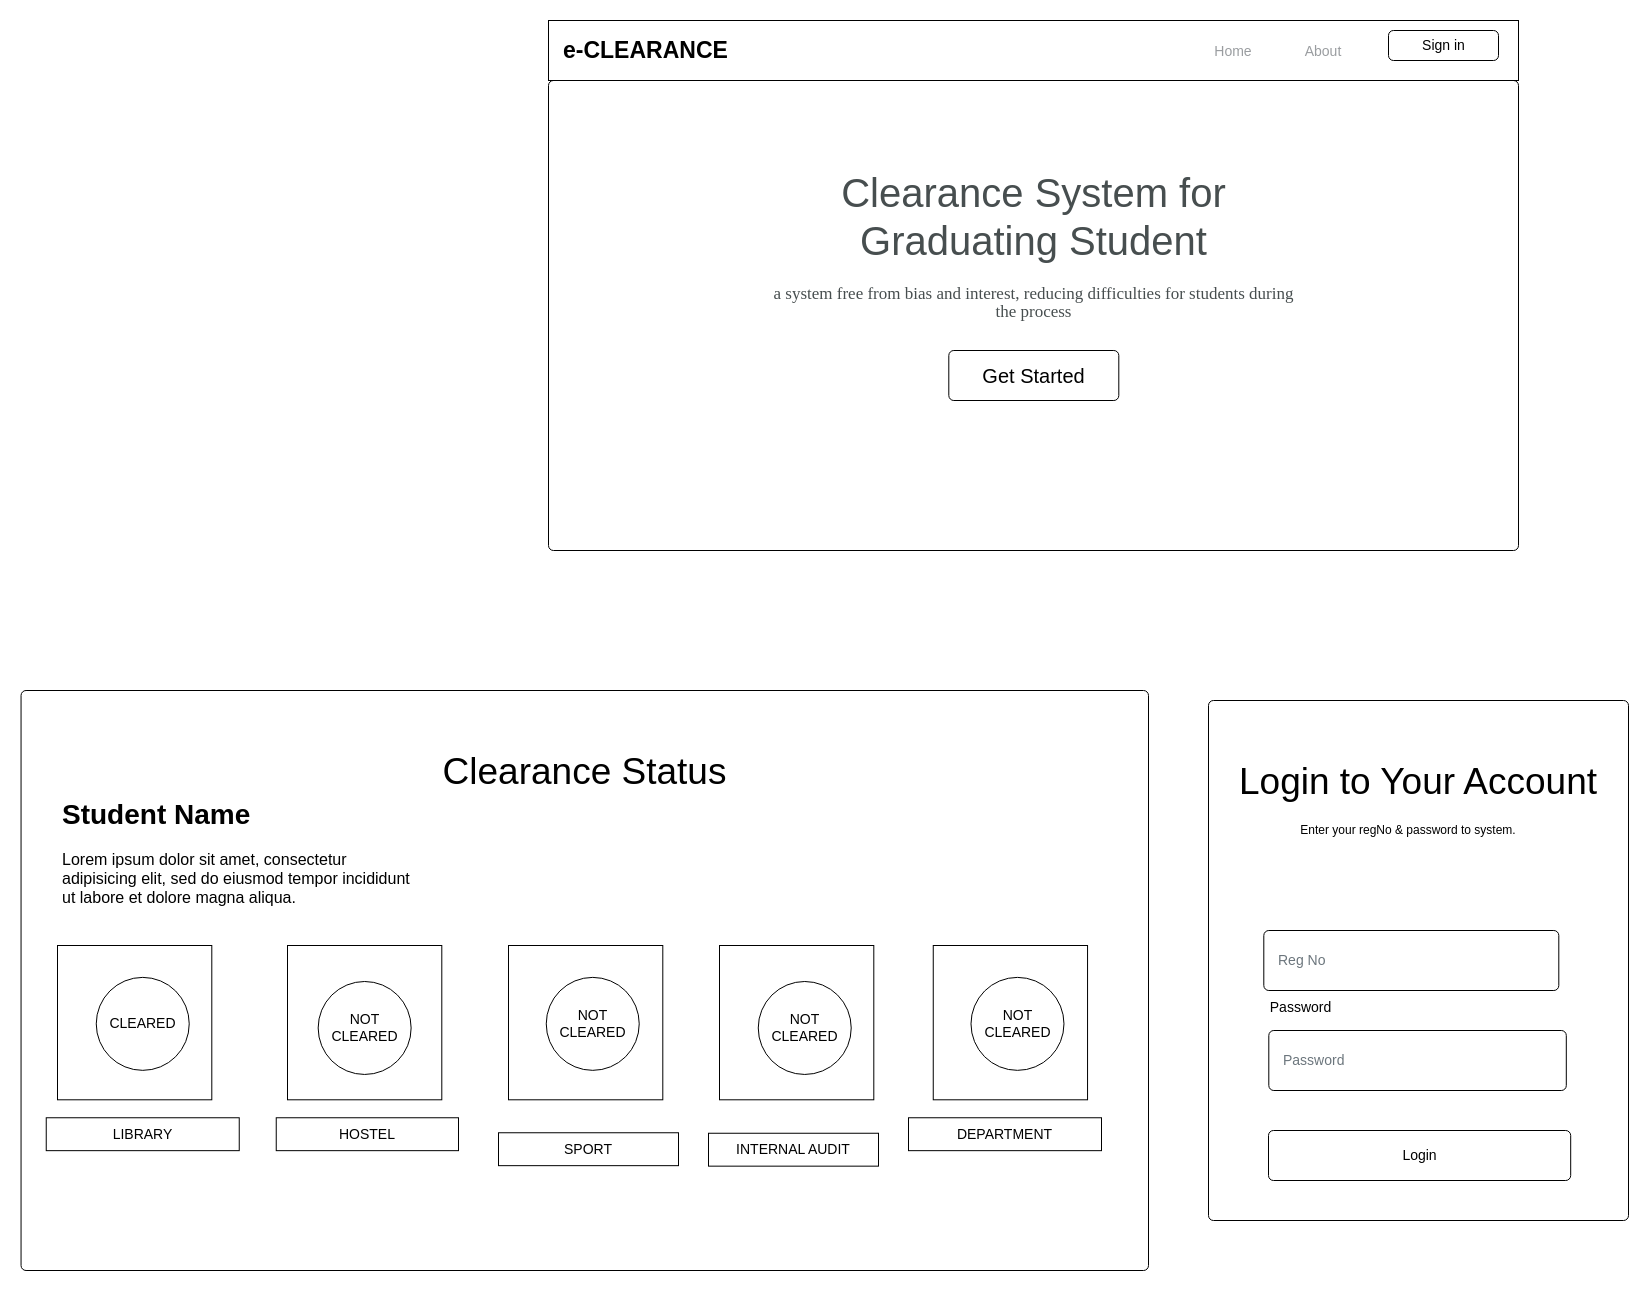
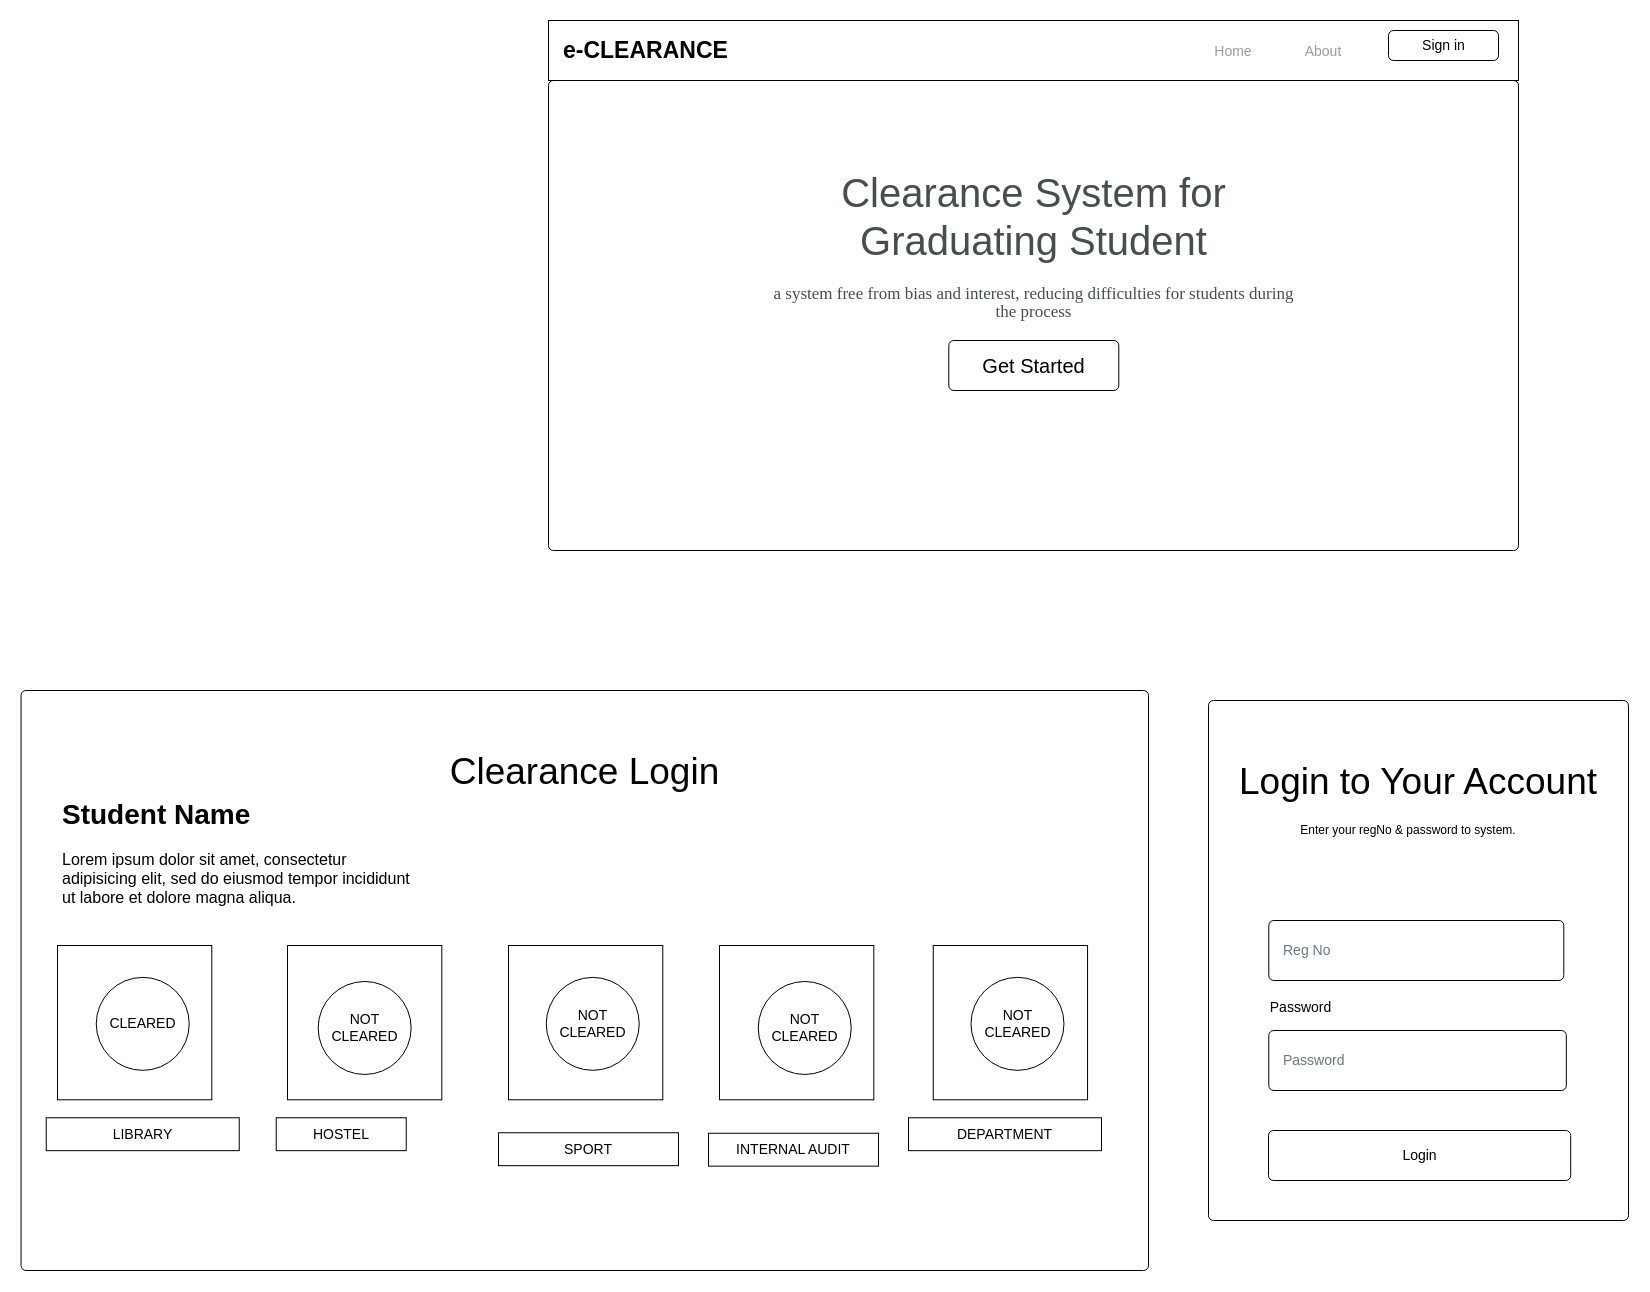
- <mxCell id="8" value="&lt;font style=&quot;font-size: 20px&quot; color=&quot;#000000&quot;&gt;Get Started&lt;/font&gt;" style="html=1;shadow=0;dashed=0;shape=mxgraph.bootstrap.rrect;rSize=5;fontSize=14;fontColor=#1CA5B8;fillColor=none;" parent="1" vertex="1"><mxGeometry x="948.31" y="350" width="170" height="50" as="geometry" /></mxCell>
+ <mxCell id="8" value="&lt;font style=&quot;font-size: 20px&quot; color=&quot;#000000&quot;&gt;Get Started&lt;/font&gt;" style="html=1;shadow=0;dashed=0;shape=mxgraph.bootstrap.rrect;rSize=5;fontSize=14;fontColor=#1CA5B8;fillColor=none;" parent="1" vertex="1"><mxGeometry x="948.31" y="340" width="170" height="50" as="geometry" /></mxCell>
- <mxCell id="16" value="&lt;span style=&quot;font-size: 37px&quot;&gt;Clearance Status&lt;/span&gt;" style="html=1;shadow=0;dashed=0;shape=mxgraph.bootstrap.rrect;rSize=5;html=1;whiteSpace=wrap;align=center;spacing=15;fontSize=14;verticalAlign=top;spacingTop=40;fillColor=none;" parent="15" vertex="1"><mxGeometry x="-137.45" width="1127.45" height="580" as="geometry" /></mxCell>
+ <mxCell id="16" value="&lt;span style=&quot;font-size: 37px&quot;&gt;Clearance Login&lt;/span&gt;" style="html=1;shadow=0;dashed=0;shape=mxgraph.bootstrap.rrect;rSize=5;html=1;whiteSpace=wrap;align=center;spacing=15;fontSize=14;verticalAlign=top;spacingTop=40;fillColor=none;" parent="15" vertex="1"><mxGeometry x="-137.45" width="1127.45" height="580" as="geometry" /></mxCell>
- <mxCell id="10" value="Reg No" style="html=1;shadow=0;dashed=0;shape=mxgraph.bootstrap.rrect;rSize=5;fillColor=none;align=left;spacing=15;fontSize=14;fontColor=#6C767D;" parent="1" vertex="1"><mxGeometry x="1263.31" y="930" width="295" height="60" as="geometry" /></mxCell>
+ <mxCell id="10" value="Reg No" style="html=1;shadow=0;dashed=0;shape=mxgraph.bootstrap.rrect;rSize=5;fillColor=none;align=left;spacing=15;fontSize=14;fontColor=#6C767D;" parent="1" vertex="1"><mxGeometry x="1268.31" y="920" width="295" height="60" as="geometry" /></mxCell>
- <mxCell id="19" value="HOSTEL" style="rounded=0;whiteSpace=wrap;html=1;fontSize=14;" parent="15" vertex="1"><mxGeometry x="117.74" y="427.26" width="182.26" height="32.9" as="geometry" /></mxCell>
+ <mxCell id="19" value="HOSTEL" style="rounded=0;whiteSpace=wrap;html=1;fontSize=14;" parent="15" vertex="1"><mxGeometry x="117.74" y="427.26" width="130" height="32.9" as="geometry" /></mxCell>
